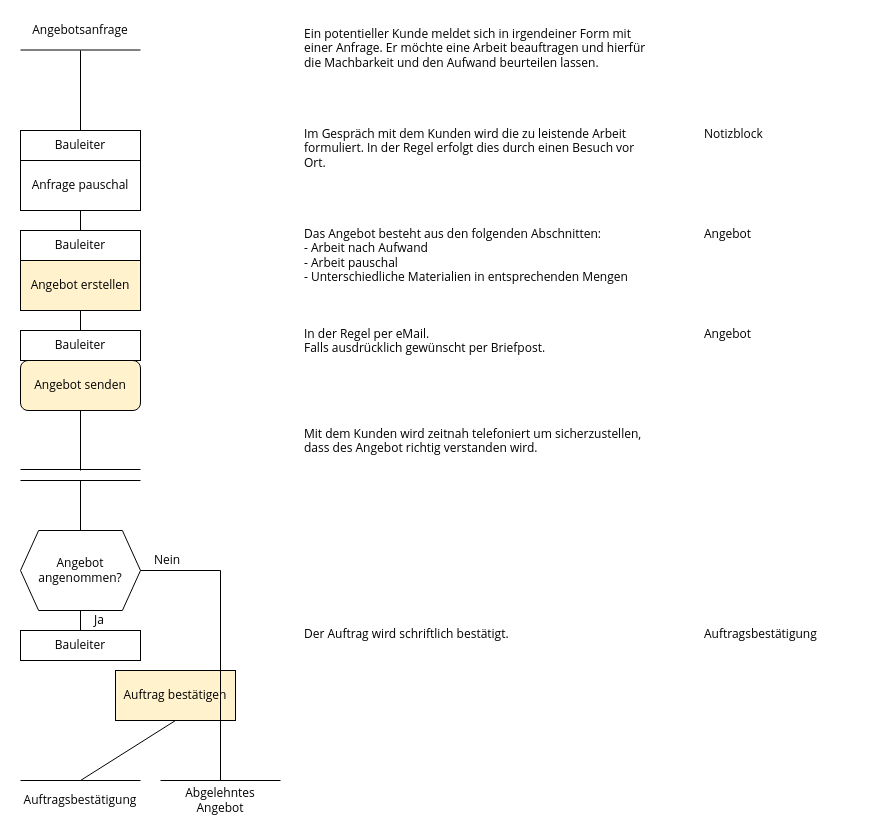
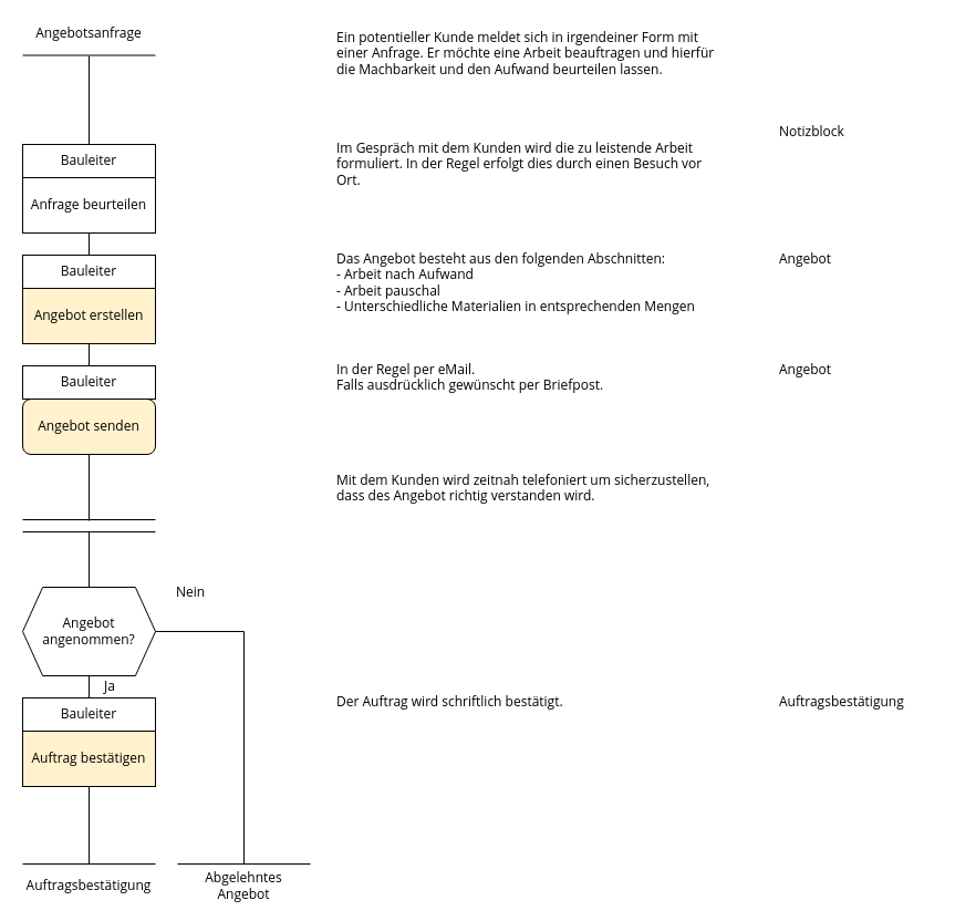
- <mxCell id="14" value="Notizblock" style="rounded=0;whiteSpace=wrap;html=1;align=left;horizontal=1;verticalAlign=top;strokeColor=none;fontFamily=Open Sans;fontSize=12;spacingLeft=2;spacingRight=2;" parent="1" vertex="1"><mxGeometry x="700" y="120" width="160" height="100" as="geometry" /></mxCell>
+ <mxCell id="14" value="Notizblock" style="rounded=0;whiteSpace=wrap;html=1;align=left;horizontal=1;verticalAlign=top;strokeColor=none;fontFamily=Open Sans;fontSize=12;spacingLeft=2;spacingRight=2;" parent="1" vertex="1"><mxGeometry x="700" y="105" width="160" height="100" as="geometry" /></mxCell>
- <mxCell id="12" value="Anfrage pauschal" style="rounded=0;whiteSpace=wrap;html=1;fontFamily=Open Sans;fontSize=12;spacingLeft=2;spacingRight=2;" parent="1" vertex="1"><mxGeometry x="20" y="160" width="120" height="50" as="geometry" /></mxCell>
+ <mxCell id="12" value="Anfrage beurteilen" style="rounded=0;whiteSpace=wrap;html=1;fontFamily=Open Sans;fontSize=12;spacingLeft=2;spacingRight=2;" parent="1" vertex="1"><mxGeometry x="20" y="160" width="120" height="50" as="geometry" /></mxCell>
- <mxCell id="37" value="Nein" style="text;html=1;strokeColor=none;fillColor=none;align=left;verticalAlign=middle;whiteSpace=wrap;rounded=0;fontFamily=Open Sans;fontSize=12;spacingLeft=2;spacingRight=2;" parent="1" vertex="1"><mxGeometry x="150" y="550" width="70" height="20" as="geometry" /></mxCell>
+ <mxCell id="37" value="Nein" style="text;html=1;strokeColor=none;fillColor=none;align=left;verticalAlign=middle;whiteSpace=wrap;rounded=0;fontFamily=Open Sans;fontSize=12;spacingLeft=2;spacingRight=2;" parent="1" vertex="1"><mxGeometry x="155" y="525" width="70" height="20" as="geometry" /></mxCell>
- <mxCell id="27" value="Auftrag bestätigen" style="rounded=0;whiteSpace=wrap;html=1;fillColor=#fff2cc;strokeColor=#000000;fontFamily=Open Sans;fontSize=12;spacingLeft=2;spacingRight=2;" parent="1" vertex="1"><mxGeometry x="115" y="670" width="120" height="50" as="geometry" /></mxCell>
+ <mxCell id="27" value="Auftrag bestätigen" style="rounded=0;whiteSpace=wrap;html=1;fillColor=#fff2cc;strokeColor=#000000;fontFamily=Open Sans;fontSize=12;spacingLeft=2;spacingRight=2;" parent="1" vertex="1"><mxGeometry x="20" y="660" width="120" height="50" as="geometry" /></mxCell>
